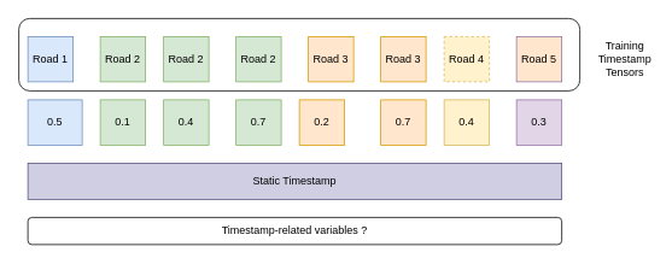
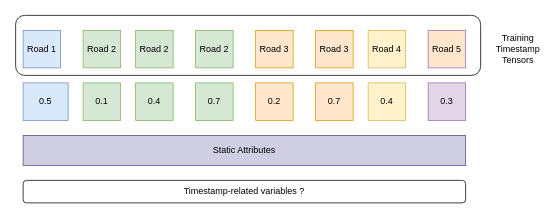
- <mxCell id="8" value="Road 4" style="whiteSpace=wrap;html=1;aspect=fixed;fillColor=#fff2cc;strokeColor=#d6b656;dashed=1;" parent="1" vertex="1"><mxGeometry x="490" y="40" width="50" height="50" as="geometry" /></mxCell>
+ <mxCell id="8" value="Road 4" style="whiteSpace=wrap;html=1;aspect=fixed;fillColor=#fff2cc;strokeColor=#d6b656;" parent="1" vertex="1"><mxGeometry x="490" y="40" width="50" height="50" as="geometry" /></mxCell>
- <mxCell id="14" value="0.2" style="whiteSpace=wrap;html=1;aspect=fixed;fillColor=#ffe6cc;strokeColor=#d79b00;" parent="1" vertex="1"><mxGeometry x="330" y="110" width="50" height="50" as="geometry" /></mxCell>
+ <mxCell id="14" value="0.2" style="whiteSpace=wrap;html=1;aspect=fixed;fillColor=#ffe6cc;strokeColor=#d79b00;" parent="1" vertex="1"><mxGeometry x="340" y="110" width="50" height="50" as="geometry" /></mxCell>
- <mxCell id="20" value="Static Timestamp" style="rounded=0;whiteSpace=wrap;html=1;fillColor=#d0cee2;strokeColor=#56517e;" parent="1" vertex="1"><mxGeometry x="30" y="180" width="590" height="40" as="geometry" /></mxCell>
+ <mxCell id="20" value="Static Attributes" style="rounded=0;whiteSpace=wrap;html=1;fillColor=#d0cee2;strokeColor=#56517e;" parent="1" vertex="1"><mxGeometry x="30" y="180" width="590" height="40" as="geometry" /></mxCell>
